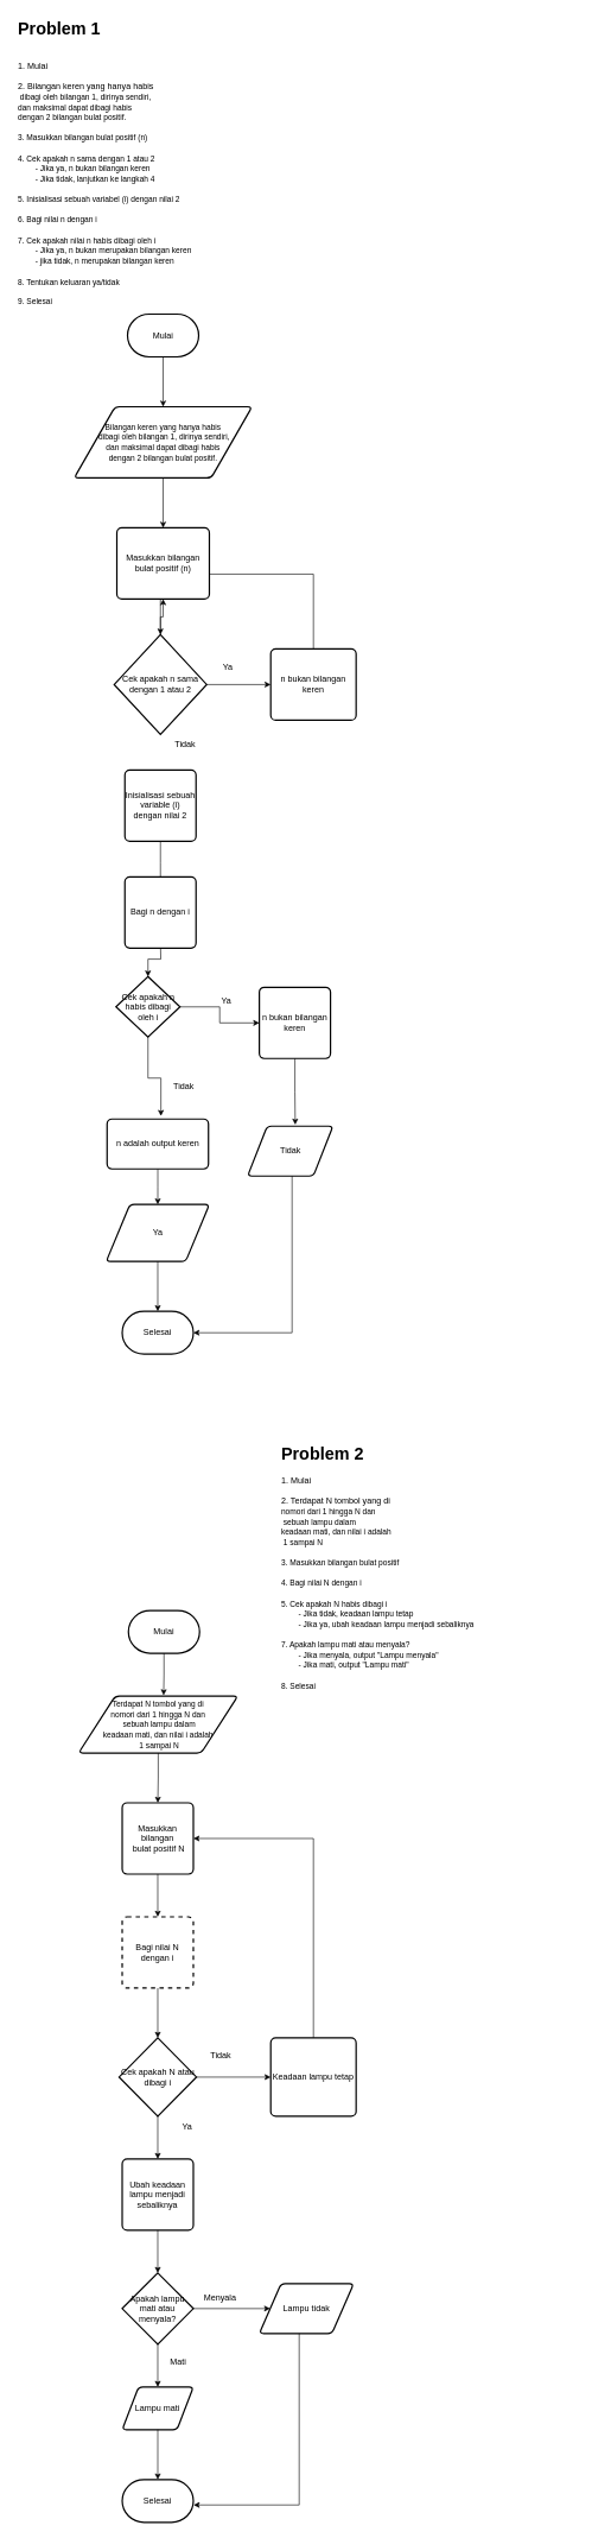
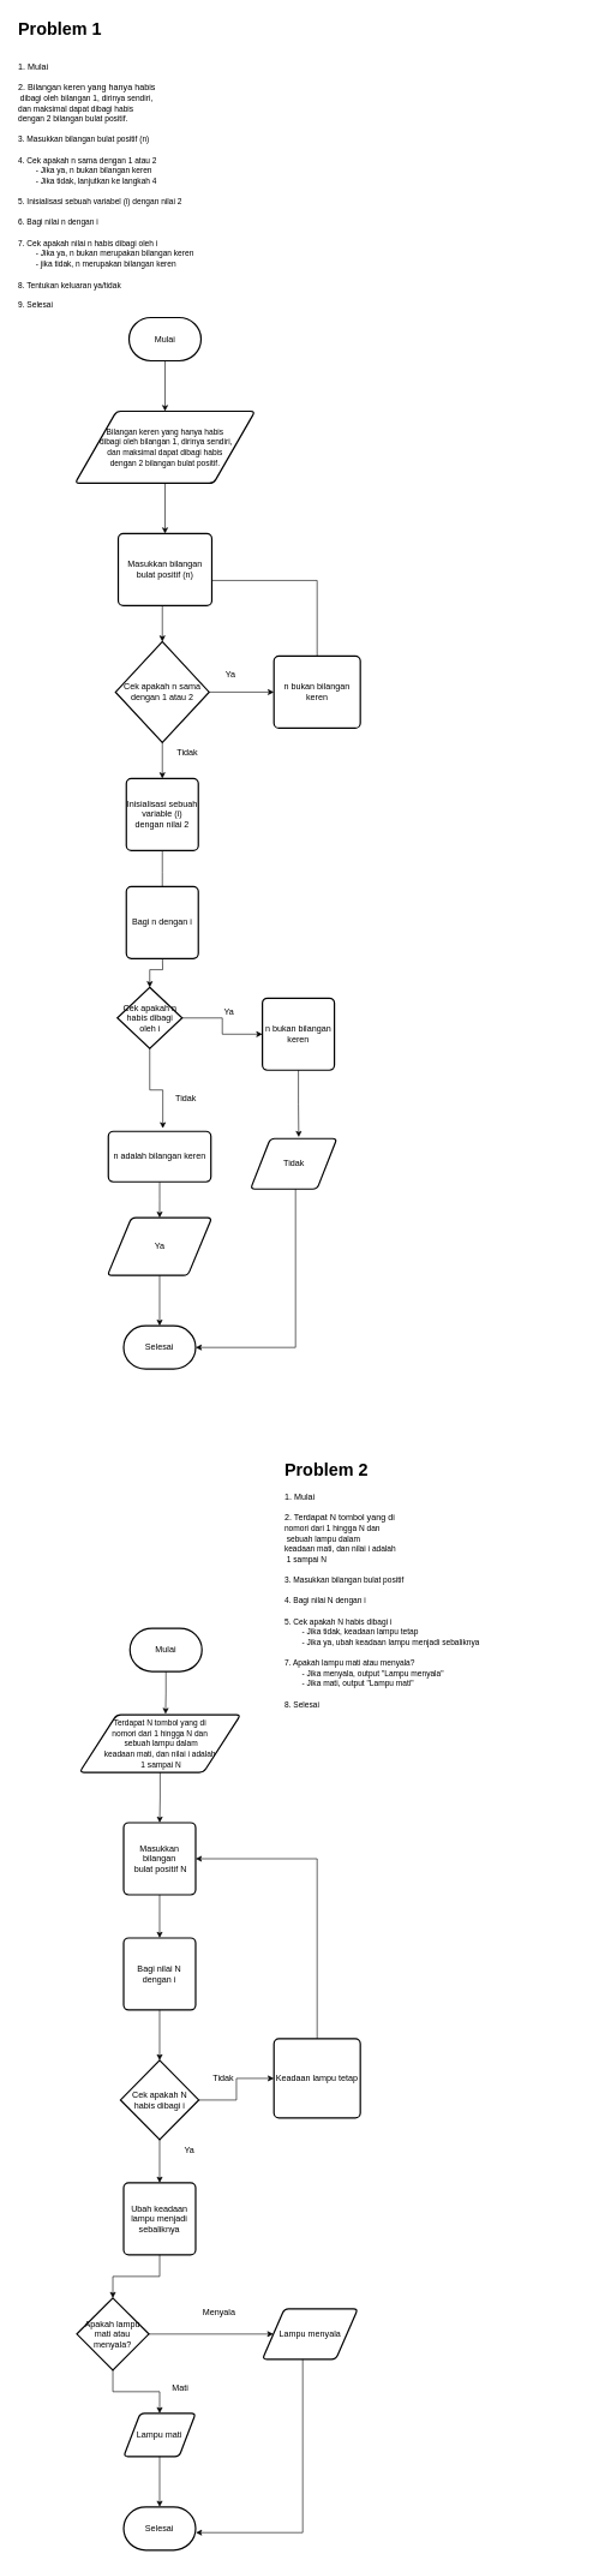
- <mxCell id="6" style="edgeStyle=orthogonalEdgeStyle;rounded=0;orthogonalLoop=1;jettySize=auto;html=1;" edge="1" parent="1" source="7" target="54"><mxGeometry relative="1" as="geometry" /></mxCell>
+ <mxCell id="6" style="edgeStyle=orthogonalEdgeStyle;rounded=0;orthogonalLoop=1;jettySize=auto;html=1;entryX=0.5;entryY=0;entryDx=0;entryDy=0;" edge="1" parent="1" source="7" target="12"><mxGeometry relative="1" as="geometry" /></mxCell>
- <mxCell id="20" value="n adalah output keren" style="rounded=1;whiteSpace=wrap;html=1;absoluteArcSize=1;arcSize=14;strokeWidth=2;" vertex="1" parent="1"><mxGeometry x="150" y="1570" width="142.5" height="70" as="geometry" /></mxCell>
+ <mxCell id="20" value="n adalah bilangan keren" style="rounded=1;whiteSpace=wrap;html=1;absoluteArcSize=1;arcSize=14;strokeWidth=2;" vertex="1" parent="1"><mxGeometry x="150" y="1570" width="142.5" height="70" as="geometry" /></mxCell>
- <mxCell id="34" value="Bagi nilai N dengan i" style="rounded=1;whiteSpace=wrap;html=1;absoluteArcSize=1;arcSize=14;strokeWidth=2;dashed=1;" vertex="1" parent="1"><mxGeometry x="171.25" y="2690" width="100" height="100" as="geometry" /></mxCell>
+ <mxCell id="34" value="Bagi nilai N dengan i" style="rounded=1;whiteSpace=wrap;html=1;absoluteArcSize=1;arcSize=14;strokeWidth=2;" vertex="1" parent="1"><mxGeometry x="171.25" y="2690" width="100" height="100" as="geometry" /></mxCell>
- <mxCell id="33" value="Cek apakah N atau dibagi i" style="strokeWidth=2;html=1;shape=mxgraph.flowchart.decision;whiteSpace=wrap;" vertex="1" parent="1"><mxGeometry x="166.88" y="2860" width="108.75" height="110" as="geometry" /></mxCell>
+ <mxCell id="33" value="Cek apakah N habis dibagi i" style="strokeWidth=2;html=1;shape=mxgraph.flowchart.decision;whiteSpace=wrap;" vertex="1" parent="1"><mxGeometry x="166.88" y="2860" width="108.75" height="110" as="geometry" /></mxCell>
- <mxCell id="37" value="Keadaan lampu tetap" style="rounded=1;whiteSpace=wrap;html=1;absoluteArcSize=1;arcSize=14;strokeWidth=2;" vertex="1" parent="1"><mxGeometry x="380" y="2860" width="120" height="110" as="geometry" /></mxCell>
+ <mxCell id="37" value="Keadaan lampu tetap" style="rounded=1;whiteSpace=wrap;html=1;absoluteArcSize=1;arcSize=14;strokeWidth=2;" vertex="1" parent="1"><mxGeometry x="380" y="2830" width="120" height="110" as="geometry" /></mxCell>
- <mxCell id="41" value="Menyala" style="text;html=1;strokeColor=none;fillColor=none;align=center;verticalAlign=middle;whiteSpace=wrap;rounded=0;" vertex="1" parent="1"><mxGeometry x="278.74" y="3210" width="60" height="30" as="geometry" /></mxCell>
+ <mxCell id="41" value="Menyala" style="text;html=1;strokeColor=none;fillColor=none;align=center;verticalAlign=middle;whiteSpace=wrap;rounded=0;" vertex="1" parent="1"><mxGeometry x="273.74" y="3195" width="60" height="30" as="geometry" /></mxCell>
- <mxCell id="45" value="Apakah lampu mati atau menyala?" style="strokeWidth=2;html=1;shape=mxgraph.flowchart.decision;whiteSpace=wrap;" vertex="1" parent="1"><mxGeometry x="171.25" y="3190" width="100" height="100" as="geometry" /></mxCell>
+ <mxCell id="45" value="Apakah lampu mati atau menyala?" style="strokeWidth=2;html=1;shape=mxgraph.flowchart.decision;whiteSpace=wrap;" vertex="1" parent="1"><mxGeometry x="106.25" y="3190" width="100" height="100" as="geometry" /></mxCell>
- <mxCell id="47" value="Lampu tidak" style="shape=parallelogram;html=1;strokeWidth=2;perimeter=parallelogramPerimeter;whiteSpace=wrap;rounded=1;arcSize=12;size=0.23;" vertex="1" parent="1"><mxGeometry x="364" y="3205" width="132.5" height="70" as="geometry" /></mxCell>
+ <mxCell id="47" value="Lampu menyala" style="shape=parallelogram;html=1;strokeWidth=2;perimeter=parallelogramPerimeter;whiteSpace=wrap;rounded=1;arcSize=12;size=0.23;" vertex="1" parent="1"><mxGeometry x="364" y="3205" width="132.5" height="70" as="geometry" /></mxCell>
